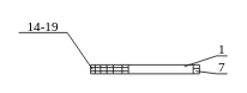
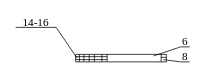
- <mxCell id="15" value="&lt;font face=&quot;Verdana&quot; style=&quot;font-size: 15px;&quot;&gt;14-19&lt;/font&gt;" style="text;html=1;strokeColor=none;fillColor=none;align=center;verticalAlign=middle;whiteSpace=wrap;rounded=0;fontSize=15;" parent="1" vertex="1"><mxGeometry x="20" y="20" width="54" height="16" as="geometry" /></mxCell>
+ <mxCell id="15" value="&lt;font face=&quot;Verdana&quot; style=&quot;font-size: 15px;&quot;&gt;14-16&lt;/font&gt;" style="text;html=1;strokeColor=none;fillColor=none;align=center;verticalAlign=middle;whiteSpace=wrap;rounded=0;fontSize=15;" parent="1" vertex="1"><mxGeometry x="20" y="20" width="54" height="16" as="geometry" /></mxCell>
- <mxCell id="22" value="&lt;font face=&quot;Verdana&quot; style=&quot;font-size: 15px;&quot;&gt;1&lt;/font&gt;" style="text;html=1;strokeColor=none;fillColor=none;align=center;verticalAlign=middle;whiteSpace=wrap;rounded=0;fontSize=15;" parent="1" vertex="1"><mxGeometry x="240" y="46" width="12" height="16" as="geometry" /></mxCell>
+ <mxCell id="22" value="&lt;font face=&quot;Verdana&quot; style=&quot;font-size: 15px;&quot;&gt;6&lt;/font&gt;" style="text;html=1;strokeColor=none;fillColor=none;align=center;verticalAlign=middle;whiteSpace=wrap;rounded=0;fontSize=15;" parent="1" vertex="1"><mxGeometry x="240" y="46" width="12" height="16" as="geometry" /></mxCell>
- <mxCell id="19" value="&lt;font face=&quot;Verdana&quot; style=&quot;font-size: 15px;&quot;&gt;7&lt;/font&gt;" style="text;html=1;strokeColor=none;fillColor=none;align=center;verticalAlign=middle;whiteSpace=wrap;rounded=0;fontSize=15;" parent="1" vertex="1"><mxGeometry x="240" y="66" width="12" height="16" as="geometry" /></mxCell>
+ <mxCell id="19" value="&lt;font face=&quot;Verdana&quot; style=&quot;font-size: 15px;&quot;&gt;8&lt;/font&gt;" style="text;html=1;strokeColor=none;fillColor=none;align=center;verticalAlign=middle;whiteSpace=wrap;rounded=0;fontSize=15;" parent="1" vertex="1"><mxGeometry x="240" y="66" width="12" height="16" as="geometry" /></mxCell>
